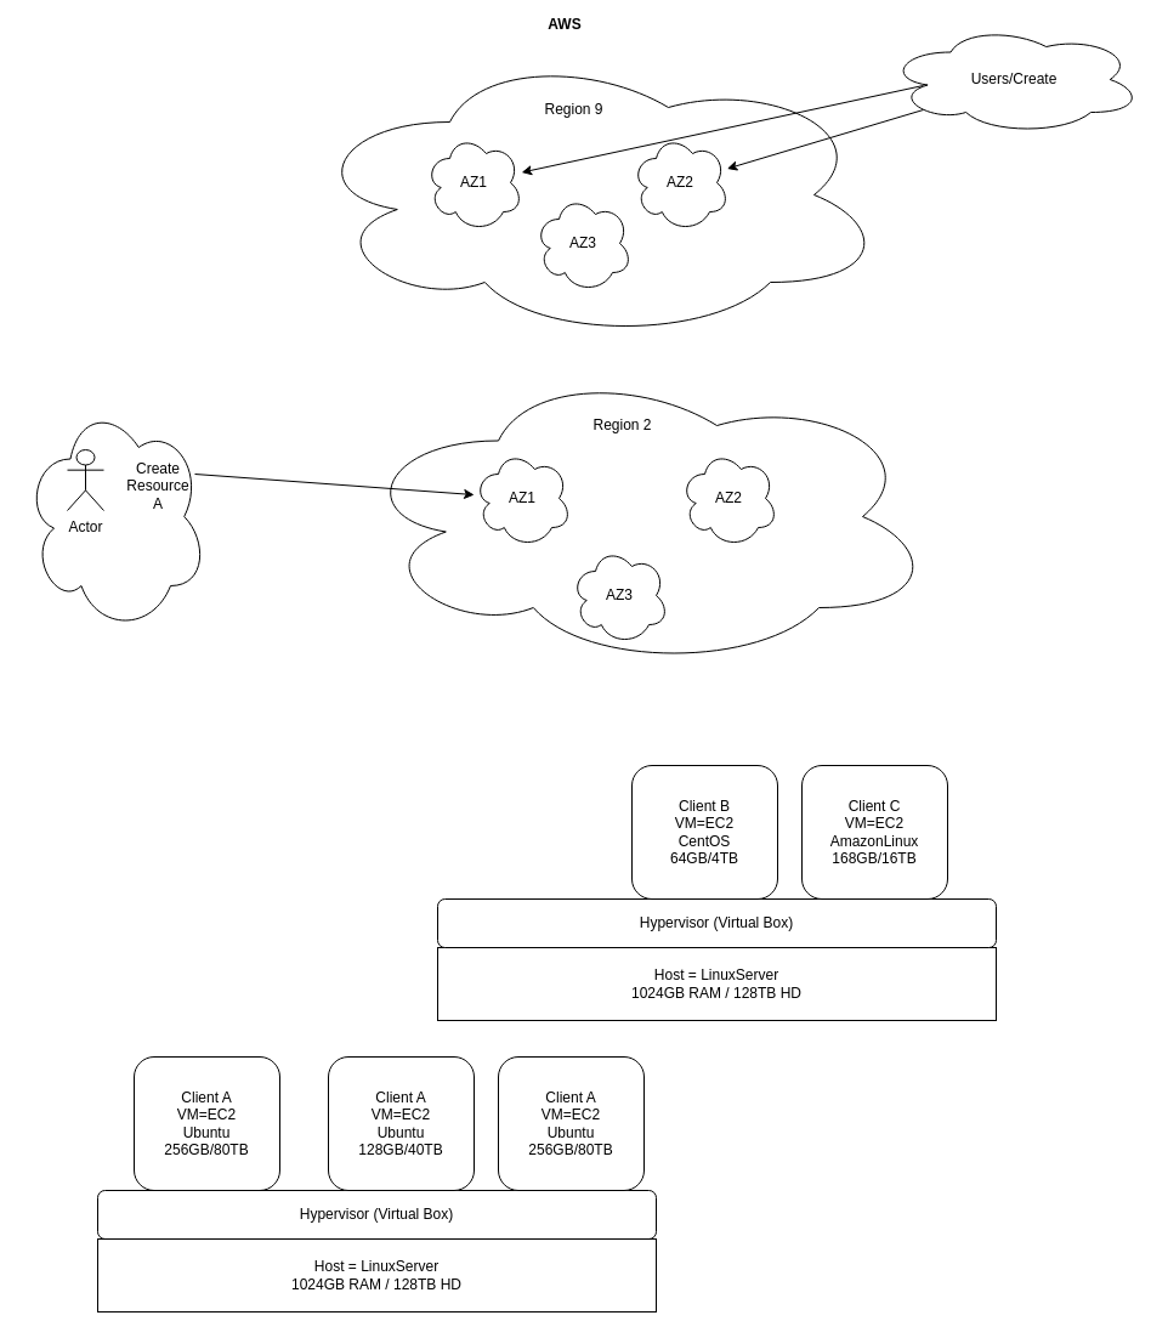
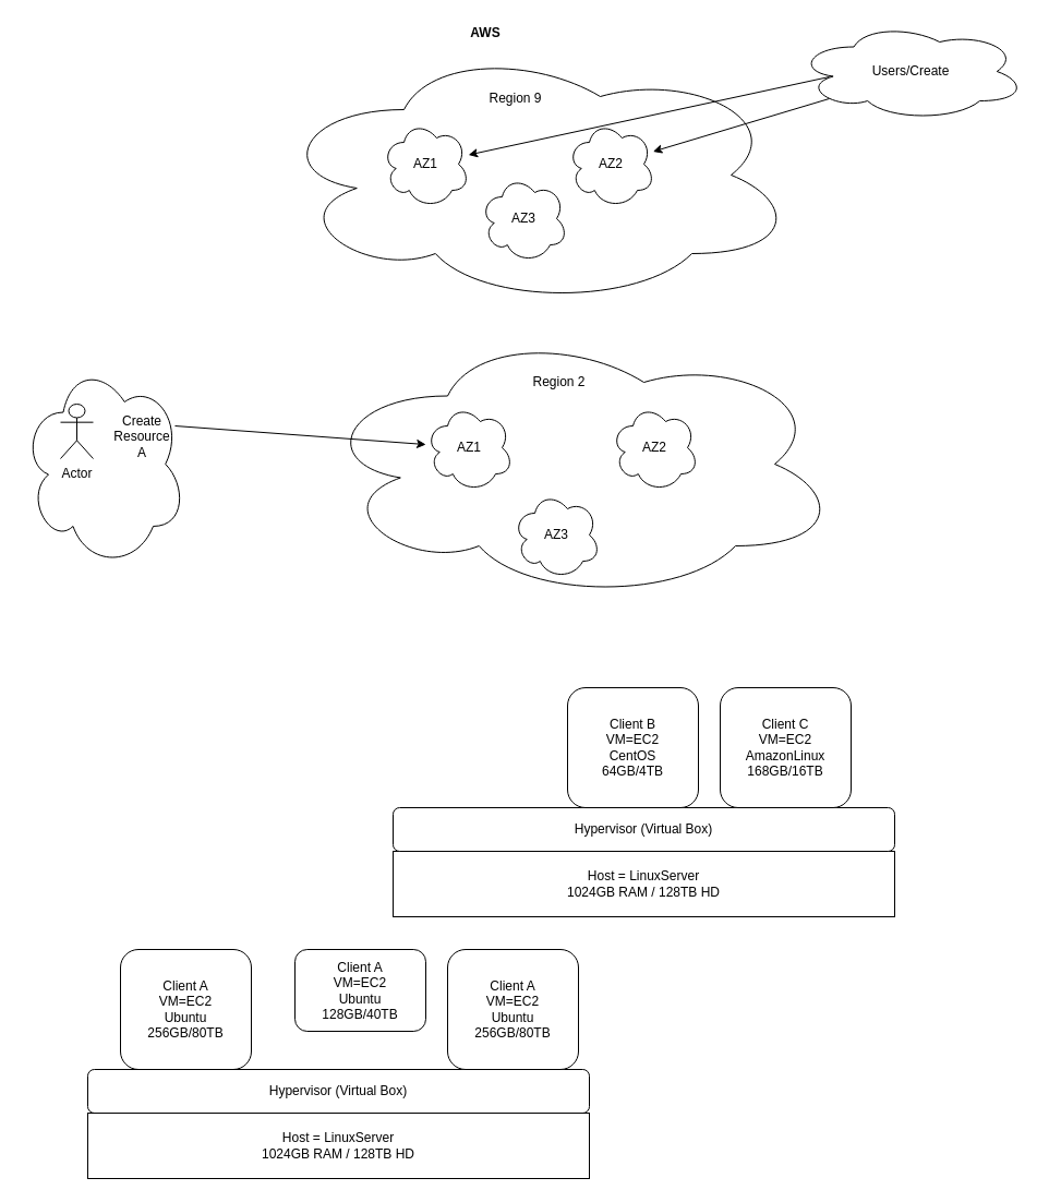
- <mxCell id="2" value="&lt;b&gt;AWS&lt;/b&gt;" style="text;html=1;strokeColor=none;fillColor=none;align=center;verticalAlign=middle;whiteSpace=wrap;rounded=0;" vertex="1" parent="1"><mxGeometry x="380" y="10" width="170" height="20" as="geometry" /></mxCell>
+ <mxCell id="2" value="&lt;b&gt;AWS&lt;/b&gt;" style="text;html=1;strokeColor=none;fillColor=none;align=center;verticalAlign=middle;whiteSpace=wrap;rounded=0;" vertex="1" parent="1"><mxGeometry x="360" y="20" width="170" height="20" as="geometry" /></mxCell>
- <mxCell id="27" value="Client A&lt;br&gt;VM=EC2&lt;br&gt;Ubuntu&lt;br&gt;128GB/40TB" style="rounded=1;whiteSpace=wrap;html=1;" vertex="1" parent="1"><mxGeometry x="270" y="870" width="120" height="110" as="geometry" /></mxCell>
+ <mxCell id="27" value="Client A&lt;br&gt;VM=EC2&lt;br&gt;Ubuntu&lt;br&gt;128GB/40TB" style="rounded=1;whiteSpace=wrap;html=1;" vertex="1" parent="1"><mxGeometry x="270" y="870" width="120" height="75" as="geometry" /></mxCell>
